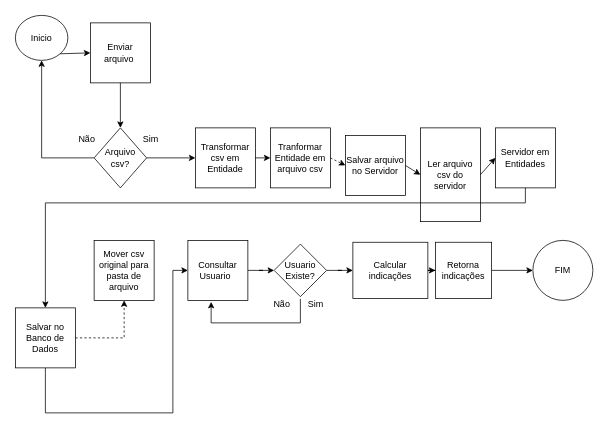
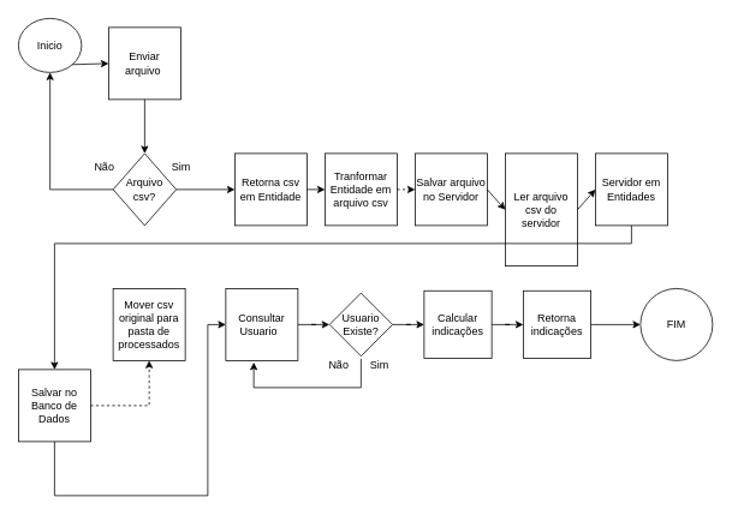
- <mxCell id="16" value="Transformar csv em Entidade" style="whiteSpace=wrap;html=1;aspect=fixed;" vertex="1" parent="1"><mxGeometry x="260" y="170" width="80" height="80" as="geometry" /></mxCell>
+ <mxCell id="16" value="Retorna csv em Entidade" style="whiteSpace=wrap;html=1;aspect=fixed;" vertex="1" parent="1"><mxGeometry x="260" y="170" width="80" height="80" as="geometry" /></mxCell>
- <mxCell id="10" value="Salvar arquivo no Servidor" style="whiteSpace=wrap;html=1;aspect=fixed;" vertex="1" parent="1"><mxGeometry x="460" y="180" width="80" height="80" as="geometry" /></mxCell>
+ <mxCell id="10" value="Salvar arquivo no Servidor" style="whiteSpace=wrap;html=1;aspect=fixed;" vertex="1" parent="1"><mxGeometry x="460" y="170" width="80" height="80" as="geometry" /></mxCell>
- <mxCell id="35" value="Mover csv original para pasta de arquivo" style="whiteSpace=wrap;html=1;aspect=fixed;" vertex="1" parent="1"><mxGeometry x="125" y="320" width="80" height="80" as="geometry" /></mxCell>
+ <mxCell id="35" value="Mover csv original para pasta de processados" style="whiteSpace=wrap;html=1;aspect=fixed;" vertex="1" parent="1"><mxGeometry x="125" y="320" width="80" height="80" as="geometry" /></mxCell>
- <mxCell id="30" value="Calcular indicações" style="whiteSpace=wrap;html=1;aspect=fixed;" vertex="1" parent="1"><mxGeometry x="470" y="322.5" width="100" height="75" as="geometry" /></mxCell>
+ <mxCell id="30" value="Calcular indicações" style="whiteSpace=wrap;html=1;aspect=fixed;" vertex="1" parent="1"><mxGeometry x="470" y="322.5" width="75" height="75" as="geometry" /></mxCell>
